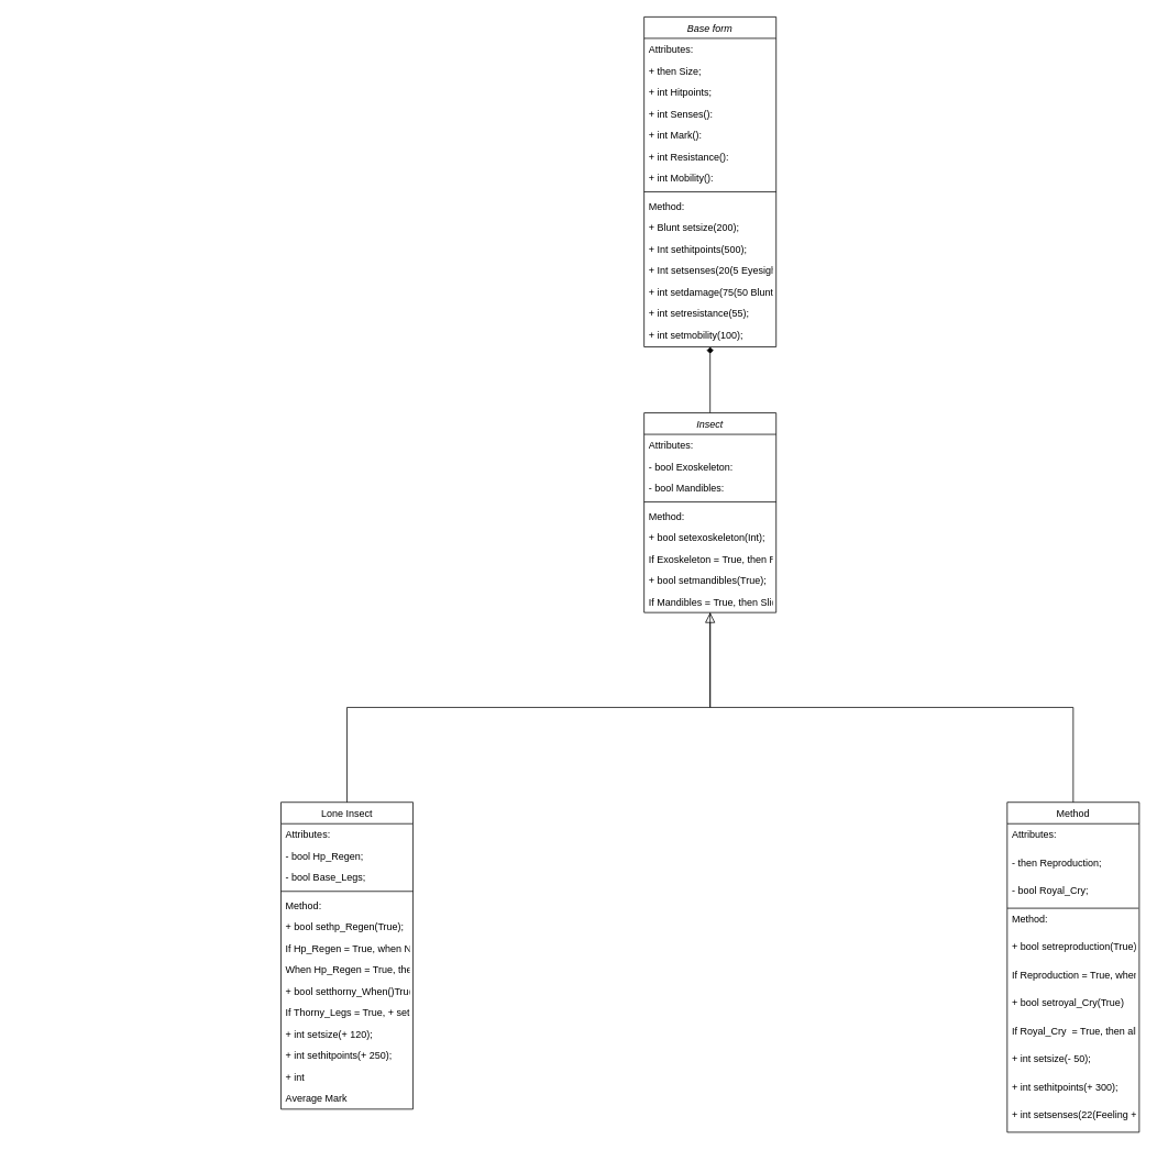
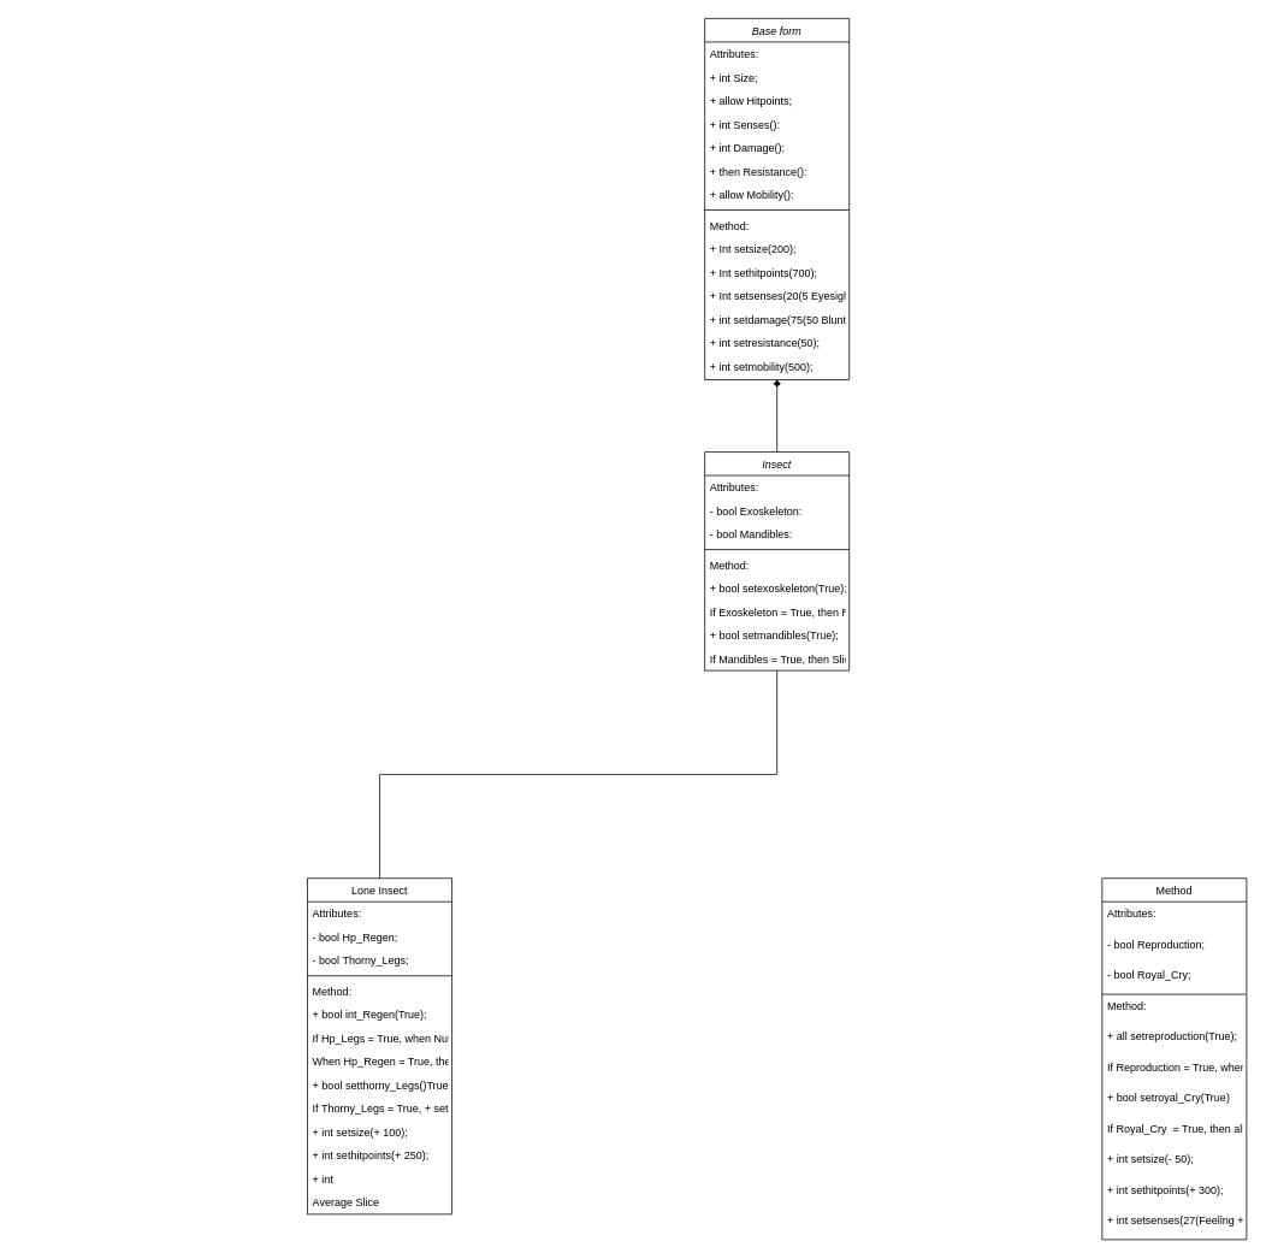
- <mxCell id="45" value="+ then Size;" style="text;align=left;verticalAlign=top;spacingLeft=4;spacingRight=4;overflow=hidden;rotatable=0;points=[[0,0.5],[1,0.5]];portConstraint=eastwest;rounded=0;shadow=0;html=0;" vertex="1" parent="43"><mxGeometry y="52" width="160" height="26" as="geometry" /></mxCell>
+ <mxCell id="45" value="+ int Size;" style="text;align=left;verticalAlign=top;spacingLeft=4;spacingRight=4;overflow=hidden;rotatable=0;points=[[0,0.5],[1,0.5]];portConstraint=eastwest;rounded=0;shadow=0;html=0;" vertex="1" parent="43"><mxGeometry y="52" width="160" height="26" as="geometry" /></mxCell>
- <mxCell id="46" value="+ int Hitpoints;" style="text;align=left;verticalAlign=top;spacingLeft=4;spacingRight=4;overflow=hidden;rotatable=0;points=[[0,0.5],[1,0.5]];portConstraint=eastwest;rounded=0;shadow=0;html=0;" vertex="1" parent="43"><mxGeometry y="78" width="160" height="26" as="geometry" /></mxCell>
+ <mxCell id="46" value="+ allow Hitpoints;" style="text;align=left;verticalAlign=top;spacingLeft=4;spacingRight=4;overflow=hidden;rotatable=0;points=[[0,0.5],[1,0.5]];portConstraint=eastwest;rounded=0;shadow=0;html=0;" vertex="1" parent="43"><mxGeometry y="78" width="160" height="26" as="geometry" /></mxCell>
- <mxCell id="48" value="+ int Mark():" style="text;align=left;verticalAlign=top;spacingLeft=4;spacingRight=4;overflow=hidden;rotatable=0;points=[[0,0.5],[1,0.5]];portConstraint=eastwest;rounded=0;shadow=0;html=0;" vertex="1" parent="43"><mxGeometry y="130" width="160" height="26" as="geometry" /></mxCell>
+ <mxCell id="48" value="+ int Damage():" style="text;align=left;verticalAlign=top;spacingLeft=4;spacingRight=4;overflow=hidden;rotatable=0;points=[[0,0.5],[1,0.5]];portConstraint=eastwest;rounded=0;shadow=0;html=0;" vertex="1" parent="43"><mxGeometry y="130" width="160" height="26" as="geometry" /></mxCell>
- <mxCell id="49" value="+ int Resistance():" style="text;align=left;verticalAlign=top;spacingLeft=4;spacingRight=4;overflow=hidden;rotatable=0;points=[[0,0.5],[1,0.5]];portConstraint=eastwest;rounded=0;shadow=0;html=0;" vertex="1" parent="43"><mxGeometry y="156" width="160" height="26" as="geometry" /></mxCell>
+ <mxCell id="49" value="+ then Resistance():" style="text;align=left;verticalAlign=top;spacingLeft=4;spacingRight=4;overflow=hidden;rotatable=0;points=[[0,0.5],[1,0.5]];portConstraint=eastwest;rounded=0;shadow=0;html=0;" vertex="1" parent="43"><mxGeometry y="156" width="160" height="26" as="geometry" /></mxCell>
- <mxCell id="50" value="+ int Mobility():" style="text;align=left;verticalAlign=top;spacingLeft=4;spacingRight=4;overflow=hidden;rotatable=0;points=[[0,0.5],[1,0.5]];portConstraint=eastwest;rounded=0;shadow=0;html=0;" vertex="1" parent="43"><mxGeometry y="182" width="160" height="26" as="geometry" /></mxCell>
+ <mxCell id="50" value="+ allow Mobility():" style="text;align=left;verticalAlign=top;spacingLeft=4;spacingRight=4;overflow=hidden;rotatable=0;points=[[0,0.5],[1,0.5]];portConstraint=eastwest;rounded=0;shadow=0;html=0;" vertex="1" parent="43"><mxGeometry y="182" width="160" height="26" as="geometry" /></mxCell>
- <mxCell id="53" value="+ Blunt setsize(200);" style="text;align=left;verticalAlign=top;spacingLeft=4;spacingRight=4;overflow=hidden;rotatable=0;points=[[0,0.5],[1,0.5]];portConstraint=eastwest;" vertex="1" parent="43"><mxGeometry y="242" width="160" height="26" as="geometry" /></mxCell>
+ <mxCell id="53" value="+ Int setsize(200);" style="text;align=left;verticalAlign=top;spacingLeft=4;spacingRight=4;overflow=hidden;rotatable=0;points=[[0,0.5],[1,0.5]];portConstraint=eastwest;" vertex="1" parent="43"><mxGeometry y="242" width="160" height="26" as="geometry" /></mxCell>
- <mxCell id="54" value="+ Int sethitpoints(500);" style="text;align=left;verticalAlign=top;spacingLeft=4;spacingRight=4;overflow=hidden;rotatable=0;points=[[0,0.5],[1,0.5]];portConstraint=eastwest;" vertex="1" parent="43"><mxGeometry y="268" width="160" height="26" as="geometry" /></mxCell>
+ <mxCell id="54" value="+ Int sethitpoints(700);" style="text;align=left;verticalAlign=top;spacingLeft=4;spacingRight=4;overflow=hidden;rotatable=0;points=[[0,0.5],[1,0.5]];portConstraint=eastwest;" vertex="1" parent="43"><mxGeometry y="268" width="160" height="26" as="geometry" /></mxCell>
- <mxCell id="57" value="+ int setresistance(55);" style="text;align=left;verticalAlign=top;spacingLeft=4;spacingRight=4;overflow=hidden;rotatable=0;points=[[0,0.5],[1,0.5]];portConstraint=eastwest;" vertex="1" parent="43"><mxGeometry y="346" width="160" height="26" as="geometry" /></mxCell>
+ <mxCell id="57" value="+ int setresistance(50);" style="text;align=left;verticalAlign=top;spacingLeft=4;spacingRight=4;overflow=hidden;rotatable=0;points=[[0,0.5],[1,0.5]];portConstraint=eastwest;" vertex="1" parent="43"><mxGeometry y="346" width="160" height="26" as="geometry" /></mxCell>
- <mxCell id="58" value="+ int setmobility(100);" style="text;align=left;verticalAlign=top;spacingLeft=4;spacingRight=4;overflow=hidden;rotatable=0;points=[[0,0.5],[1,0.5]];portConstraint=eastwest;" vertex="1" parent="43"><mxGeometry y="372" width="160" height="26" as="geometry" /></mxCell>
+ <mxCell id="58" value="+ int setmobility(500);" style="text;align=left;verticalAlign=top;spacingLeft=4;spacingRight=4;overflow=hidden;rotatable=0;points=[[0,0.5],[1,0.5]];portConstraint=eastwest;" vertex="1" parent="43"><mxGeometry y="372" width="160" height="26" as="geometry" /></mxCell>
- <mxCell id="9" value="+ bool setexoskeleton(Int);" style="text;align=left;verticalAlign=top;spacingLeft=4;spacingRight=4;overflow=hidden;rotatable=0;points=[[0,0.5],[1,0.5]];portConstraint=eastwest;" vertex="1" parent="3"><mxGeometry y="138" width="160" height="26" as="geometry" /></mxCell>
+ <mxCell id="9" value="+ bool setexoskeleton(True);" style="text;align=left;verticalAlign=top;spacingLeft=4;spacingRight=4;overflow=hidden;rotatable=0;points=[[0,0.5],[1,0.5]];portConstraint=eastwest;" vertex="1" parent="3"><mxGeometry y="138" width="160" height="26" as="geometry" /></mxCell>
- <mxCell id="42" value="" style="endArrow=block;endSize=10;endFill=0;shadow=0;strokeWidth=1;rounded=0;curved=0;edgeStyle=elbowEdgeStyle;elbow=vertical;" edge="1" parent="1" source="29" target="3"><mxGeometry width="160" relative="1" as="geometry"><mxPoint x="642" y="353" as="sourcePoint" /><mxPoint x="742" y="251" as="targetPoint" /></mxGeometry></mxCell>
- <mxCell id="31" value="- then Reproduction;" style="text;align=left;verticalAlign=top;spacingLeft=4;spacingRight=4;overflow=hidden;rotatable=0;points=[[0,0.5],[1,0.5]];portConstraint=eastwest;" vertex="1" parent="29"><mxGeometry y="60" width="160" height="34" as="geometry" /></mxCell>
+ <mxCell id="31" value="- bool Reproduction;" style="text;align=left;verticalAlign=top;spacingLeft=4;spacingRight=4;overflow=hidden;rotatable=0;points=[[0,0.5],[1,0.5]];portConstraint=eastwest;" vertex="1" parent="29"><mxGeometry y="60" width="160" height="34" as="geometry" /></mxCell>
- <mxCell id="16" value="- bool Base_Legs;" style="text;align=left;verticalAlign=top;spacingLeft=4;spacingRight=4;overflow=hidden;rotatable=0;points=[[0,0.5],[1,0.5]];portConstraint=eastwest;rounded=0;shadow=0;html=0;" vertex="1" parent="13"><mxGeometry y="78" width="160" height="26" as="geometry" /></mxCell>
+ <mxCell id="16" value="- bool Thorny_Legs;" style="text;align=left;verticalAlign=top;spacingLeft=4;spacingRight=4;overflow=hidden;rotatable=0;points=[[0,0.5],[1,0.5]];portConstraint=eastwest;rounded=0;shadow=0;html=0;" vertex="1" parent="13"><mxGeometry y="78" width="160" height="26" as="geometry" /></mxCell>
- <mxCell id="19" value="+ bool sethp_Regen(True);" style="text;align=left;verticalAlign=top;spacingLeft=4;spacingRight=4;overflow=hidden;rotatable=0;points=[[0,0.5],[1,0.5]];portConstraint=eastwest;" vertex="1" parent="13"><mxGeometry y="138" width="160" height="26" as="geometry" /></mxCell>
+ <mxCell id="19" value="+ bool int_Regen(True);" style="text;align=left;verticalAlign=top;spacingLeft=4;spacingRight=4;overflow=hidden;rotatable=0;points=[[0,0.5],[1,0.5]];portConstraint=eastwest;" vertex="1" parent="13"><mxGeometry y="138" width="160" height="26" as="geometry" /></mxCell>
- <mxCell id="35" value="+ bool setreproduction(True);" style="text;align=left;verticalAlign=top;spacingLeft=4;spacingRight=4;overflow=hidden;rotatable=0;points=[[0,0.5],[1,0.5]];portConstraint=eastwest;" vertex="1" parent="29"><mxGeometry y="162" width="160" height="34" as="geometry" /></mxCell>
+ <mxCell id="35" value="+ all setreproduction(True);" style="text;align=left;verticalAlign=top;spacingLeft=4;spacingRight=4;overflow=hidden;rotatable=0;points=[[0,0.5],[1,0.5]];portConstraint=eastwest;" vertex="1" parent="29"><mxGeometry y="162" width="160" height="34" as="geometry" /></mxCell>
- <mxCell id="20" value="If Hp_Regen = True, when Nutrition" style="text;align=left;verticalAlign=top;spacingLeft=4;spacingRight=4;overflow=hidden;rotatable=0;points=[[0,0.5],[1,0.5]];portConstraint=eastwest;rounded=0;shadow=0;html=0;" vertex="1" parent="13"><mxGeometry y="164" width="160" height="26" as="geometry" /></mxCell>
+ <mxCell id="20" value="If Hp_Legs = True, when Nutrition" style="text;align=left;verticalAlign=top;spacingLeft=4;spacingRight=4;overflow=hidden;rotatable=0;points=[[0,0.5],[1,0.5]];portConstraint=eastwest;rounded=0;shadow=0;html=0;" vertex="1" parent="13"><mxGeometry y="164" width="160" height="26" as="geometry" /></mxCell>
- <mxCell id="22" value="+ bool setthorny_When()True;" style="text;align=left;verticalAlign=top;spacingLeft=4;spacingRight=4;overflow=hidden;rotatable=0;points=[[0,0.5],[1,0.5]];portConstraint=eastwest;rounded=0;shadow=0;html=0;" vertex="1" parent="13"><mxGeometry y="216" width="160" height="26" as="geometry" /></mxCell>
+ <mxCell id="22" value="+ bool setthorny_Legs()True;" style="text;align=left;verticalAlign=top;spacingLeft=4;spacingRight=4;overflow=hidden;rotatable=0;points=[[0,0.5],[1,0.5]];portConstraint=eastwest;rounded=0;shadow=0;html=0;" vertex="1" parent="13"><mxGeometry y="216" width="160" height="26" as="geometry" /></mxCell>
- <mxCell id="23" value="If Thorny_Legs = True, + setmobility(+ 20);" style="text;align=left;verticalAlign=top;spacingLeft=4;spacingRight=4;overflow=hidden;rotatable=0;points=[[0,0.5],[1,0.5]];portConstraint=eastwest;rounded=0;shadow=0;html=0;" vertex="1" parent="13"><mxGeometry y="242" width="160" height="26" as="geometry" /></mxCell>
+ <mxCell id="23" value="If Thorny_Legs = True, + setmobility(+ 21);" style="text;align=left;verticalAlign=top;spacingLeft=4;spacingRight=4;overflow=hidden;rotatable=0;points=[[0,0.5],[1,0.5]];portConstraint=eastwest;rounded=0;shadow=0;html=0;" vertex="1" parent="13"><mxGeometry y="242" width="160" height="26" as="geometry" /></mxCell>
- <mxCell id="24" value="+ int setsize(+ 120);" style="text;align=left;verticalAlign=top;spacingLeft=4;spacingRight=4;overflow=hidden;rotatable=0;points=[[0,0.5],[1,0.5]];portConstraint=eastwest;rounded=0;shadow=0;html=0;" vertex="1" parent="13"><mxGeometry y="268" width="160" height="26" as="geometry" /></mxCell>
+ <mxCell id="24" value="+ int setsize(+ 100);" style="text;align=left;verticalAlign=top;spacingLeft=4;spacingRight=4;overflow=hidden;rotatable=0;points=[[0,0.5],[1,0.5]];portConstraint=eastwest;rounded=0;shadow=0;html=0;" vertex="1" parent="13"><mxGeometry y="268" width="160" height="26" as="geometry" /></mxCell>
- <mxCell id="27" value="Average Mark" style="text;align=left;verticalAlign=top;spacingLeft=4;spacingRight=4;overflow=hidden;rotatable=0;points=[[0,0.5],[1,0.5]];portConstraint=eastwest;rounded=0;shadow=0;html=0;" vertex="1" parent="13"><mxGeometry y="346" width="160" height="26" as="geometry" /></mxCell>
+ <mxCell id="27" value="Average Slice" style="text;align=left;verticalAlign=top;spacingLeft=4;spacingRight=4;overflow=hidden;rotatable=0;points=[[0,0.5],[1,0.5]];portConstraint=eastwest;rounded=0;shadow=0;html=0;" vertex="1" parent="13"><mxGeometry y="346" width="160" height="26" as="geometry" /></mxCell>
- <mxCell id="41" value="+ int setsenses(22(Feeling +2))" style="text;align=left;verticalAlign=top;spacingLeft=4;spacingRight=4;overflow=hidden;rotatable=0;points=[[0,0.5],[1,0.5]];portConstraint=eastwest;" vertex="1" parent="29"><mxGeometry y="366" width="160" height="34" as="geometry" /></mxCell>
+ <mxCell id="41" value="+ int setsenses(27(Feeling +2))" style="text;align=left;verticalAlign=top;spacingLeft=4;spacingRight=4;overflow=hidden;rotatable=0;points=[[0,0.5],[1,0.5]];portConstraint=eastwest;" vertex="1" parent="29"><mxGeometry y="366" width="160" height="34" as="geometry" /></mxCell>
